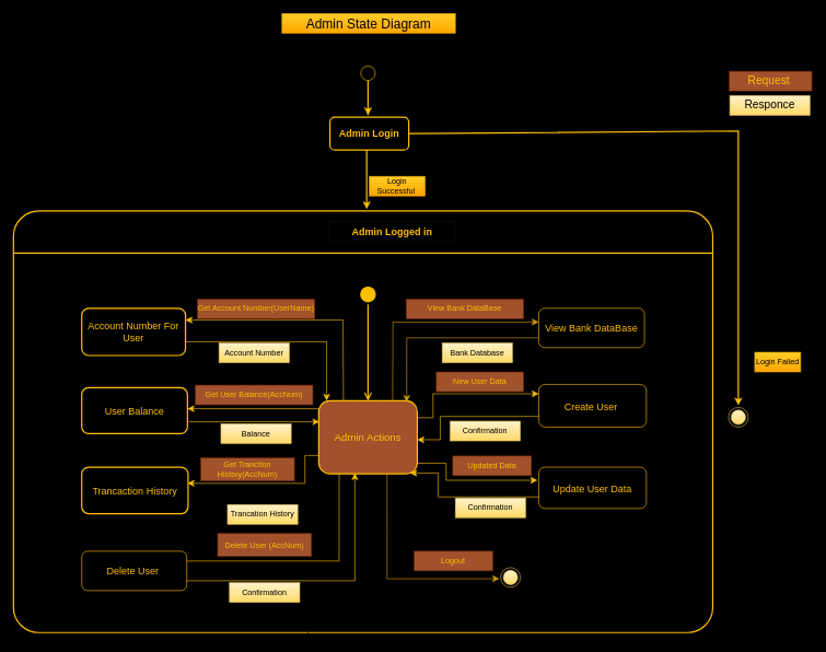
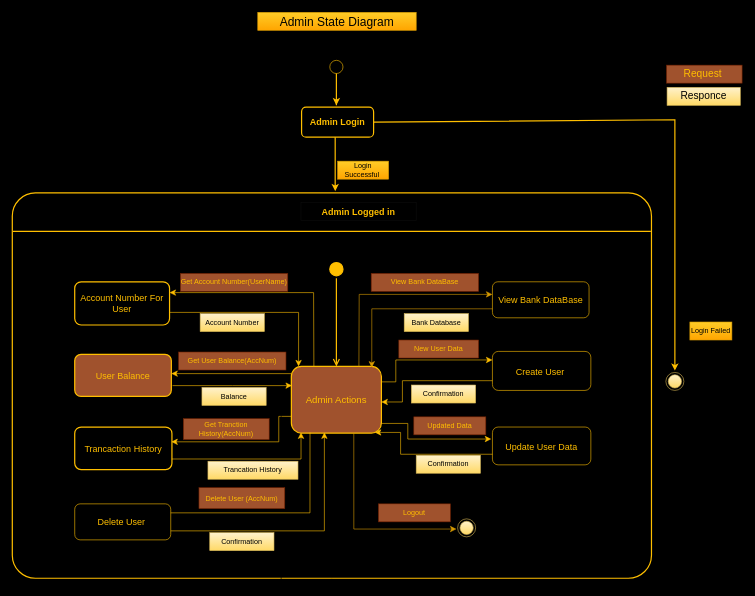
- <mxCell id="17" value="&lt;font color=&quot;#ffbf00&quot; style=&quot;font-size: 15px;&quot;&gt;User Balance&lt;/font&gt;" style="rounded=1;whiteSpace=wrap;html=1;strokeColor=#FFBF00;fontColor=#FFFFFF;fillColor=#000000;strokeWidth=2;" parent="1" vertex="1"><mxGeometry x="124" y="590" width="161" height="70" as="geometry" /></mxCell>
+ <mxCell id="17" value="&lt;font color=&quot;#ffbf00&quot; style=&quot;font-size: 15px;&quot;&gt;User Balance&lt;/font&gt;" style="rounded=1;whiteSpace=wrap;html=1;strokeColor=#FFBF00;fontColor=#FFFFFF;fillColor=#a0522d;strokeWidth=2;" parent="1" vertex="1"><mxGeometry x="124" y="590" width="161" height="70" as="geometry" /></mxCell>
+ <mxCell id="34" value="" style="edgeStyle=segmentEdgeStyle;endArrow=classic;html=1;curved=0;rounded=0;endSize=8;startSize=8;strokeColor=#FFBF00;exitX=1;exitY=0.75;exitDx=0;exitDy=0;entryX=0.107;entryY=0.991;entryDx=0;entryDy=0;entryPerimeter=0;" parent="1" source="18" target="15" edge="1"><mxGeometry width="50" height="50" relative="1" as="geometry"><mxPoint x="396" y="793" as="sourcePoint" /><mxPoint x="446" y="743" as="targetPoint" /></mxGeometry></mxCell>
- <mxCell id="35" value="Trancation History" style="text;strokeColor=#d6b656;align=center;fillColor=#fff2cc;html=1;verticalAlign=middle;whiteSpace=wrap;rounded=0;gradientColor=#ffd966;" parent="1" vertex="1"><mxGeometry x="346" y="768" width="107" height="30" as="geometry" /></mxCell>
+ <mxCell id="35" value="Trancation History" style="text;strokeColor=#d6b656;align=center;fillColor=#fff2cc;html=1;verticalAlign=middle;whiteSpace=wrap;rounded=0;gradientColor=#ffd966;" parent="1" vertex="1"><mxGeometry x="346" y="768" width="150" height="30" as="geometry" /></mxCell>
